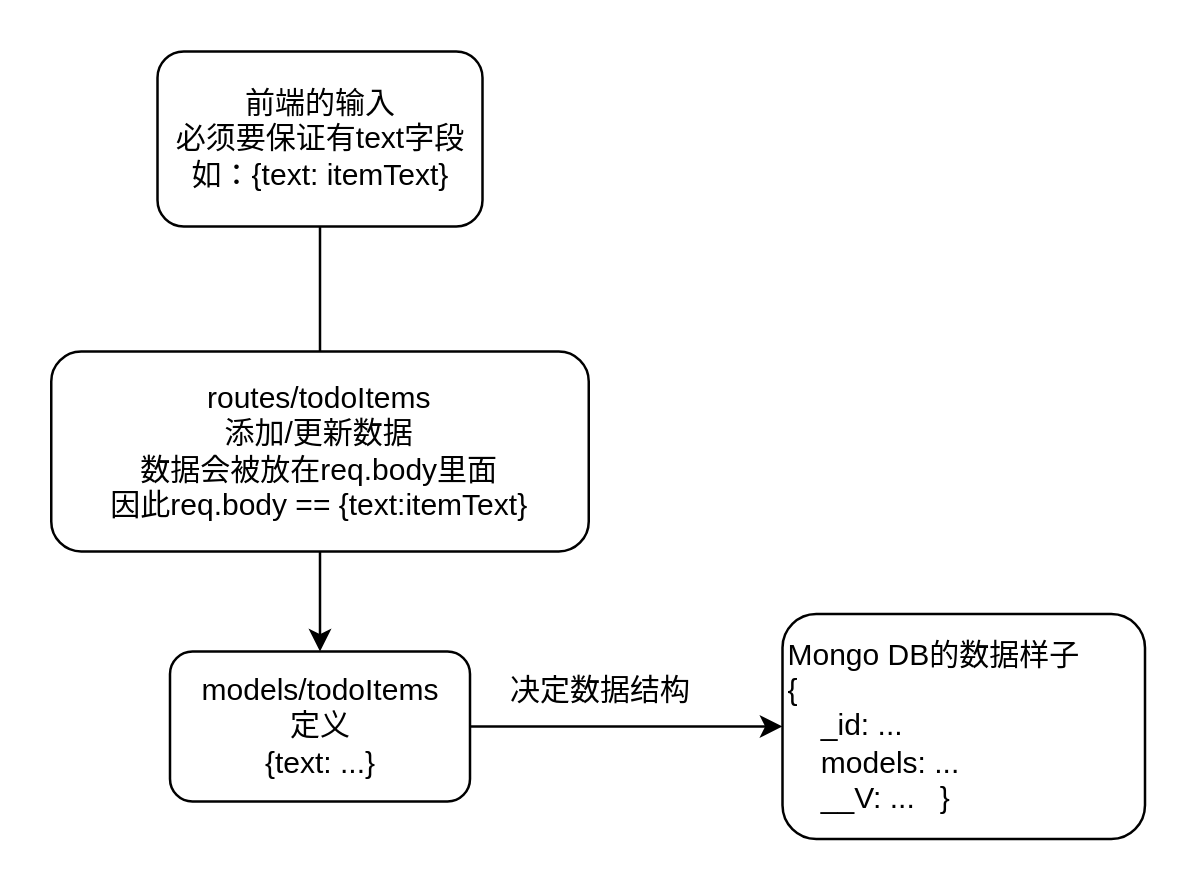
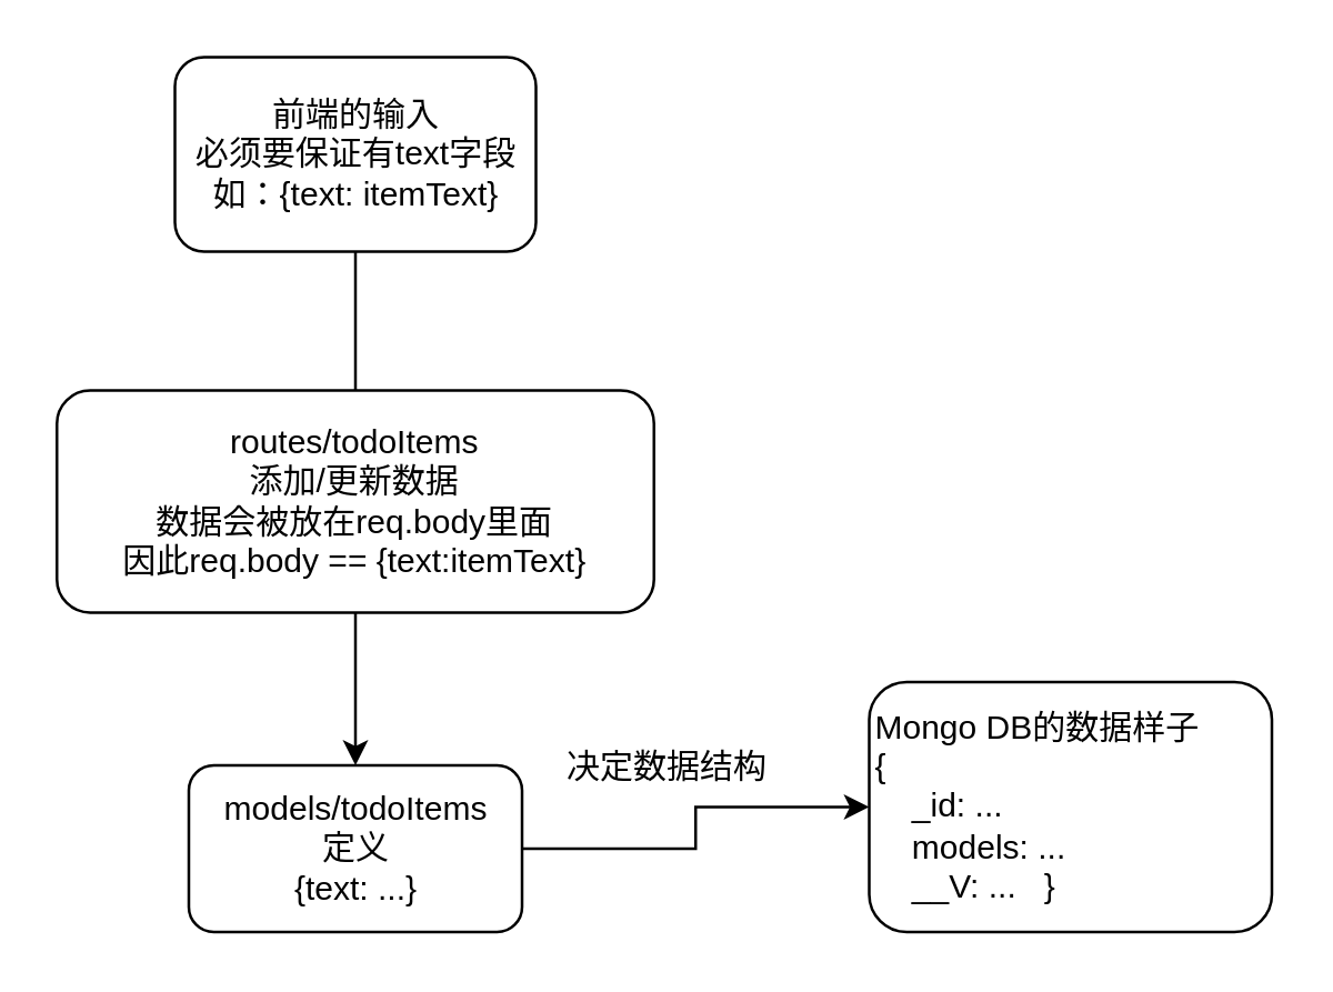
- <mxCell id="3" value="models/todoItems&lt;br&gt;定义&lt;br&gt;{text: ...}" style="rounded=1;whiteSpace=wrap;html=1;" parent="1" vertex="1"><mxGeometry x="67.5" y="260" width="120" height="60" as="geometry" /></mxCell>
+ <mxCell id="3" value="models/todoItems&lt;br&gt;定义&lt;br&gt;{text: ...}" style="rounded=1;whiteSpace=wrap;html=1;" parent="1" vertex="1"><mxGeometry x="67.5" y="275" width="120" height="60" as="geometry" /></mxCell>
